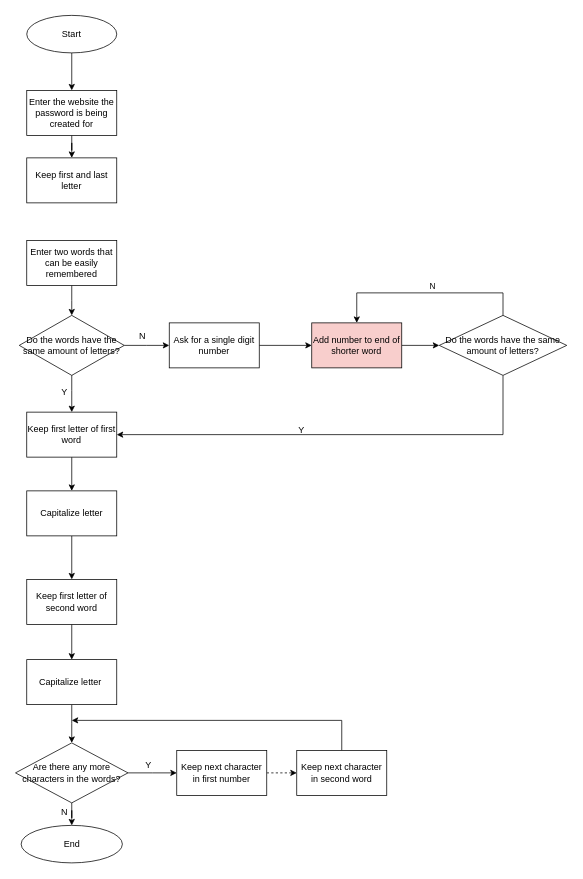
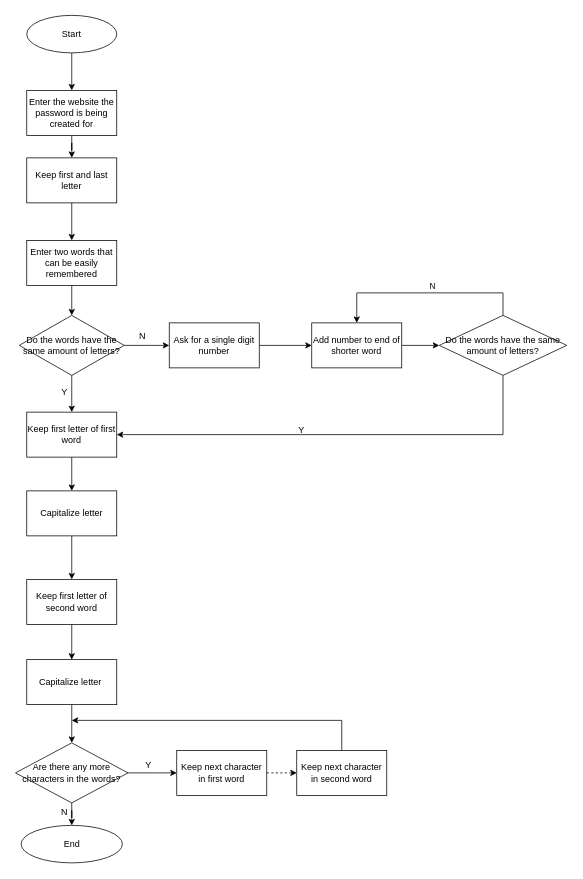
+ <mxCell id="6" value="" style="edgeStyle=orthogonalEdgeStyle;rounded=0;orthogonalLoop=1;jettySize=auto;html=1;" parent="1" source="7" target="10" edge="1"><mxGeometry relative="1" as="geometry" /></mxCell>
- <mxCell id="24" value="Add number to end of shorter word" style="whiteSpace=wrap;html=1;fillColor=#f8cecc;" vertex="1" parent="1"><mxGeometry x="415" y="430" width="120" height="60" as="geometry" /></mxCell>
+ <mxCell id="24" value="Add number to end of shorter word" style="whiteSpace=wrap;html=1;" vertex="1" parent="1"><mxGeometry x="415" y="430" width="120" height="60" as="geometry" /></mxCell>
- <mxCell id="34" value="Keep next character in first number" style="rounded=0;whiteSpace=wrap;html=1;" vertex="1" parent="1"><mxGeometry x="235" y="1000" width="120" height="60" as="geometry" /></mxCell>
+ <mxCell id="34" value="Keep next character in first word" style="rounded=0;whiteSpace=wrap;html=1;" vertex="1" parent="1"><mxGeometry x="235" y="1000" width="120" height="60" as="geometry" /></mxCell>
